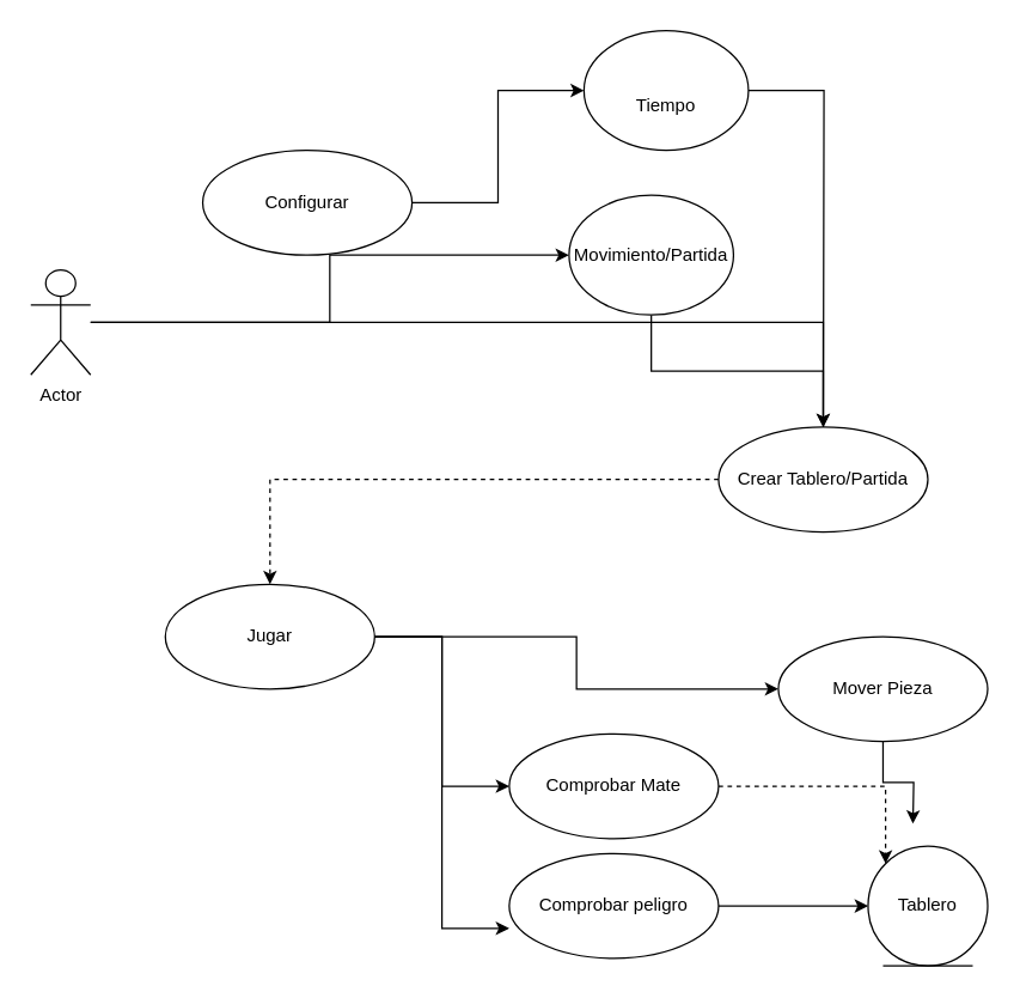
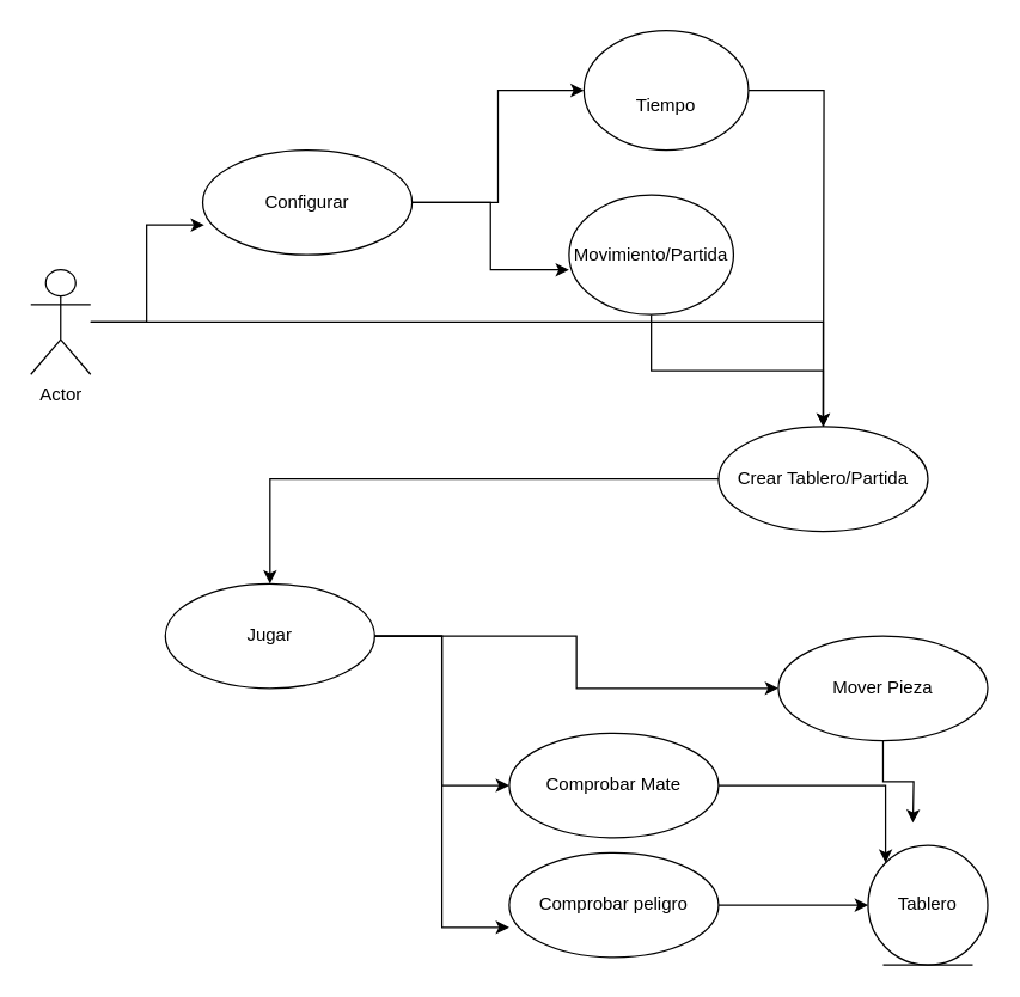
- <mxCell id="2" style="edgeStyle=orthogonalEdgeStyle;rounded=0;orthogonalLoop=1;jettySize=auto;html=1;" edge="1" parent="1" source="4" target="8"><mxGeometry relative="1" as="geometry" /></mxCell>
+ <mxCell id="2" style="edgeStyle=orthogonalEdgeStyle;rounded=0;orthogonalLoop=1;jettySize=auto;html=1;entryX=0.007;entryY=0.714;entryDx=0;entryDy=0;entryPerimeter=0;" edge="1" parent="1" source="4" target="12"><mxGeometry relative="1" as="geometry" /></mxCell>
+ <mxCell id="11" style="edgeStyle=orthogonalEdgeStyle;rounded=0;orthogonalLoop=1;jettySize=auto;html=1;entryX=0;entryY=0.625;entryDx=0;entryDy=0;entryPerimeter=0;" edge="1" parent="1" source="12" target="8"><mxGeometry relative="1" as="geometry" /></mxCell>
- <mxCell id="13" style="edgeStyle=orthogonalEdgeStyle;rounded=0;orthogonalLoop=1;jettySize=auto;html=1;entryX=0.5;entryY=0;entryDx=0;entryDy=0;dashed=1;" edge="1" parent="1" source="14" target="18"><mxGeometry relative="1" as="geometry"><mxPoint x="330" y="320" as="targetPoint" /></mxGeometry></mxCell>
+ <mxCell id="13" style="edgeStyle=orthogonalEdgeStyle;rounded=0;orthogonalLoop=1;jettySize=auto;html=1;entryX=0.5;entryY=0;entryDx=0;entryDy=0;" edge="1" parent="1" source="14" target="18"><mxGeometry relative="1" as="geometry"><mxPoint x="330" y="320" as="targetPoint" /></mxGeometry></mxCell>
- <mxCell id="21" style="edgeStyle=orthogonalEdgeStyle;rounded=0;orthogonalLoop=1;jettySize=auto;html=1;entryX=0;entryY=0;entryDx=0;entryDy=0;dashed=1;" edge="1" parent="1" source="22" target="25"><mxGeometry relative="1" as="geometry" /></mxCell>
+ <mxCell id="21" style="edgeStyle=orthogonalEdgeStyle;rounded=0;orthogonalLoop=1;jettySize=auto;html=1;entryX=0;entryY=0;entryDx=0;entryDy=0;" edge="1" parent="1" source="22" target="25"><mxGeometry relative="1" as="geometry" /></mxCell>
